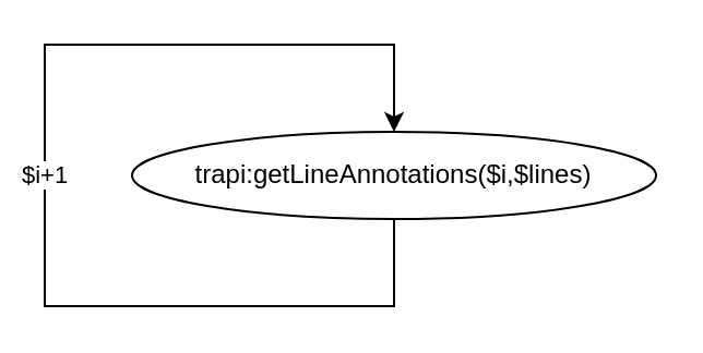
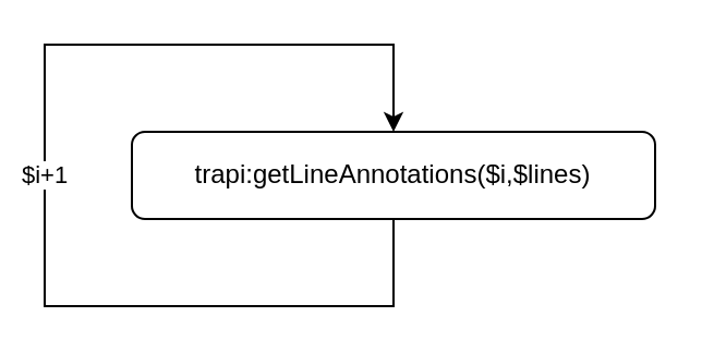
- <mxCell id="2" value="trapi:getLineAnnotations($i,$lines)" style="ellipse;whiteSpace=wrap;html=1;" vertex="1" parent="1"><mxGeometry x="60" y="60" width="240" height="40" as="geometry" /></mxCell>
+ <mxCell id="2" value="trapi:getLineAnnotations($i,$lines)" style="rounded=1;whiteSpace=wrap;html=1;" vertex="1" parent="1"><mxGeometry x="60" y="60" width="240" height="40" as="geometry" /></mxCell>
